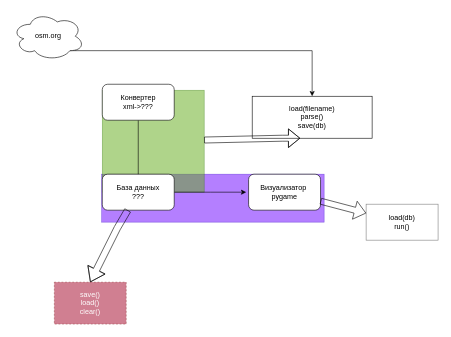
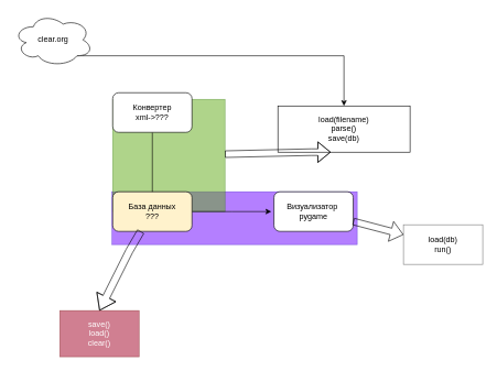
- <mxCell id="8" value="osm.org" style="ellipse;shape=cloud;whiteSpace=wrap;html=1;" vertex="1" parent="1"><mxGeometry x="20" y="20" width="120" height="80" as="geometry" /></mxCell>
+ <mxCell id="8" value="clear.org" style="ellipse;shape=cloud;whiteSpace=wrap;html=1;" vertex="1" parent="1"><mxGeometry x="20" y="20" width="120" height="80" as="geometry" /></mxCell>
- <mxCell id="5" value="База данных&lt;br&gt;???" style="rounded=1;whiteSpace=wrap;html=1;" vertex="1" parent="1"><mxGeometry x="170" y="290" width="120" height="60" as="geometry" /></mxCell>
+ <mxCell id="5" value="База данных&lt;br&gt;???" style="rounded=1;whiteSpace=wrap;html=1;fillColor=#fff2cc;" vertex="1" parent="1"><mxGeometry x="170" y="290" width="120" height="60" as="geometry" /></mxCell>
- <mxCell id="14" value="save()&lt;br&gt;load()&lt;br&gt;clear()" style="rounded=0;whiteSpace=wrap;html=1;opacity=50;fillColor=#a20025;strokeColor=#6F0000;fontColor=#ffffff;dashed=1;" vertex="1" parent="1"><mxGeometry x="90" y="470" width="120" height="70" as="geometry" /></mxCell>
+ <mxCell id="14" value="save()&lt;br&gt;load()&lt;br&gt;clear()" style="rounded=0;whiteSpace=wrap;html=1;opacity=50;fillColor=#a20025;strokeColor=#6F0000;fontColor=#ffffff;" vertex="1" parent="1"><mxGeometry x="90" y="470" width="120" height="70" as="geometry" /></mxCell>
